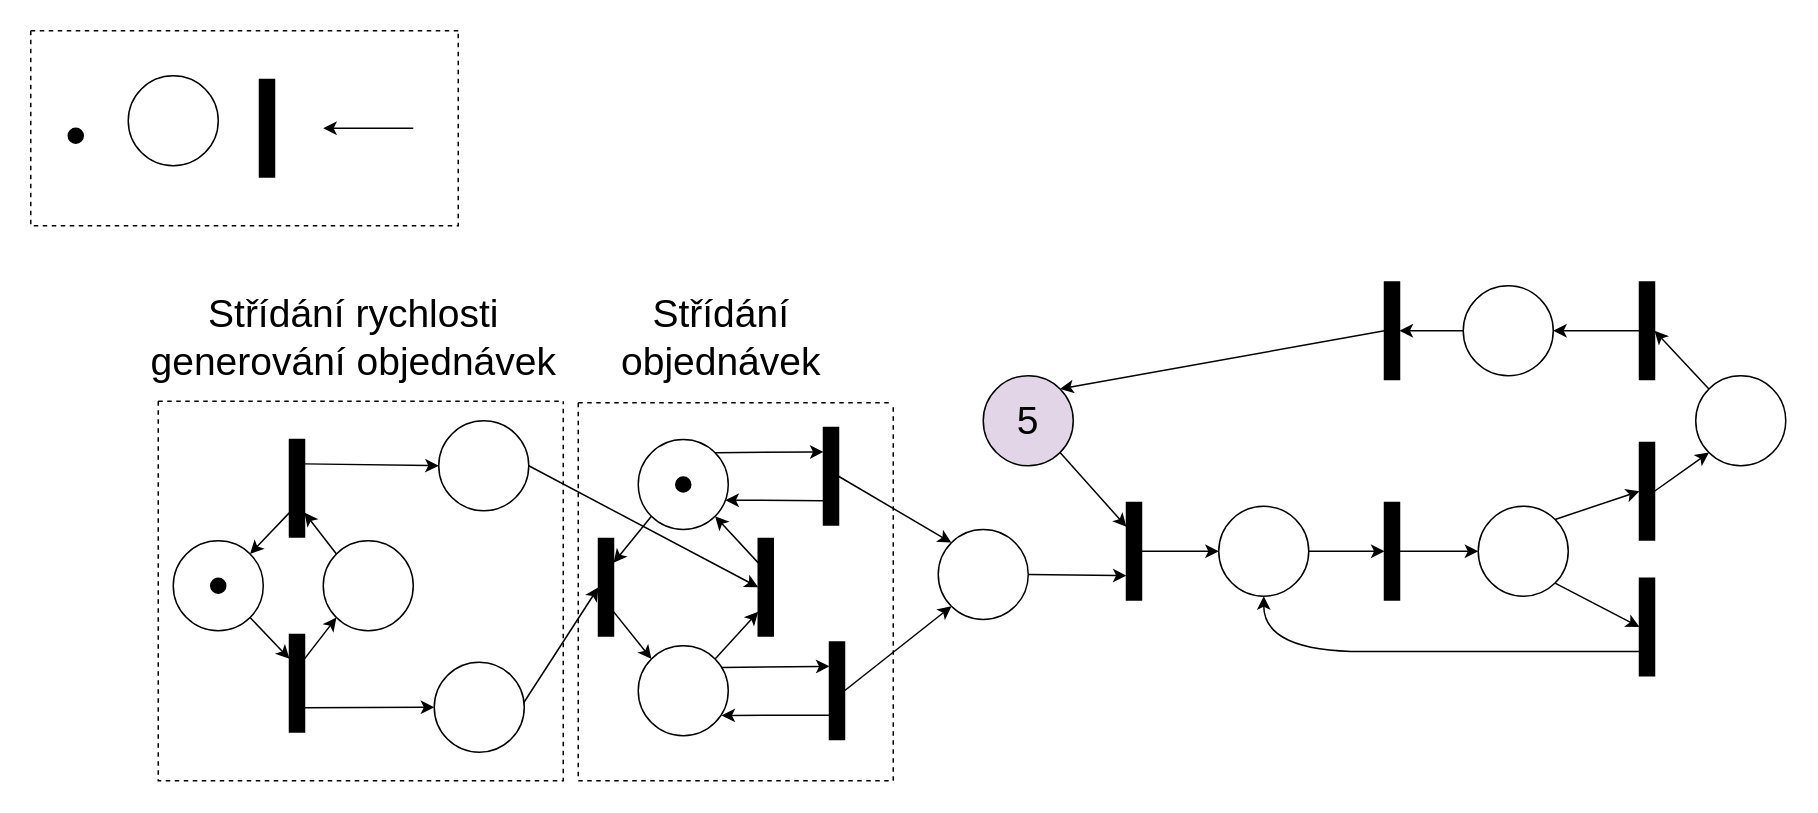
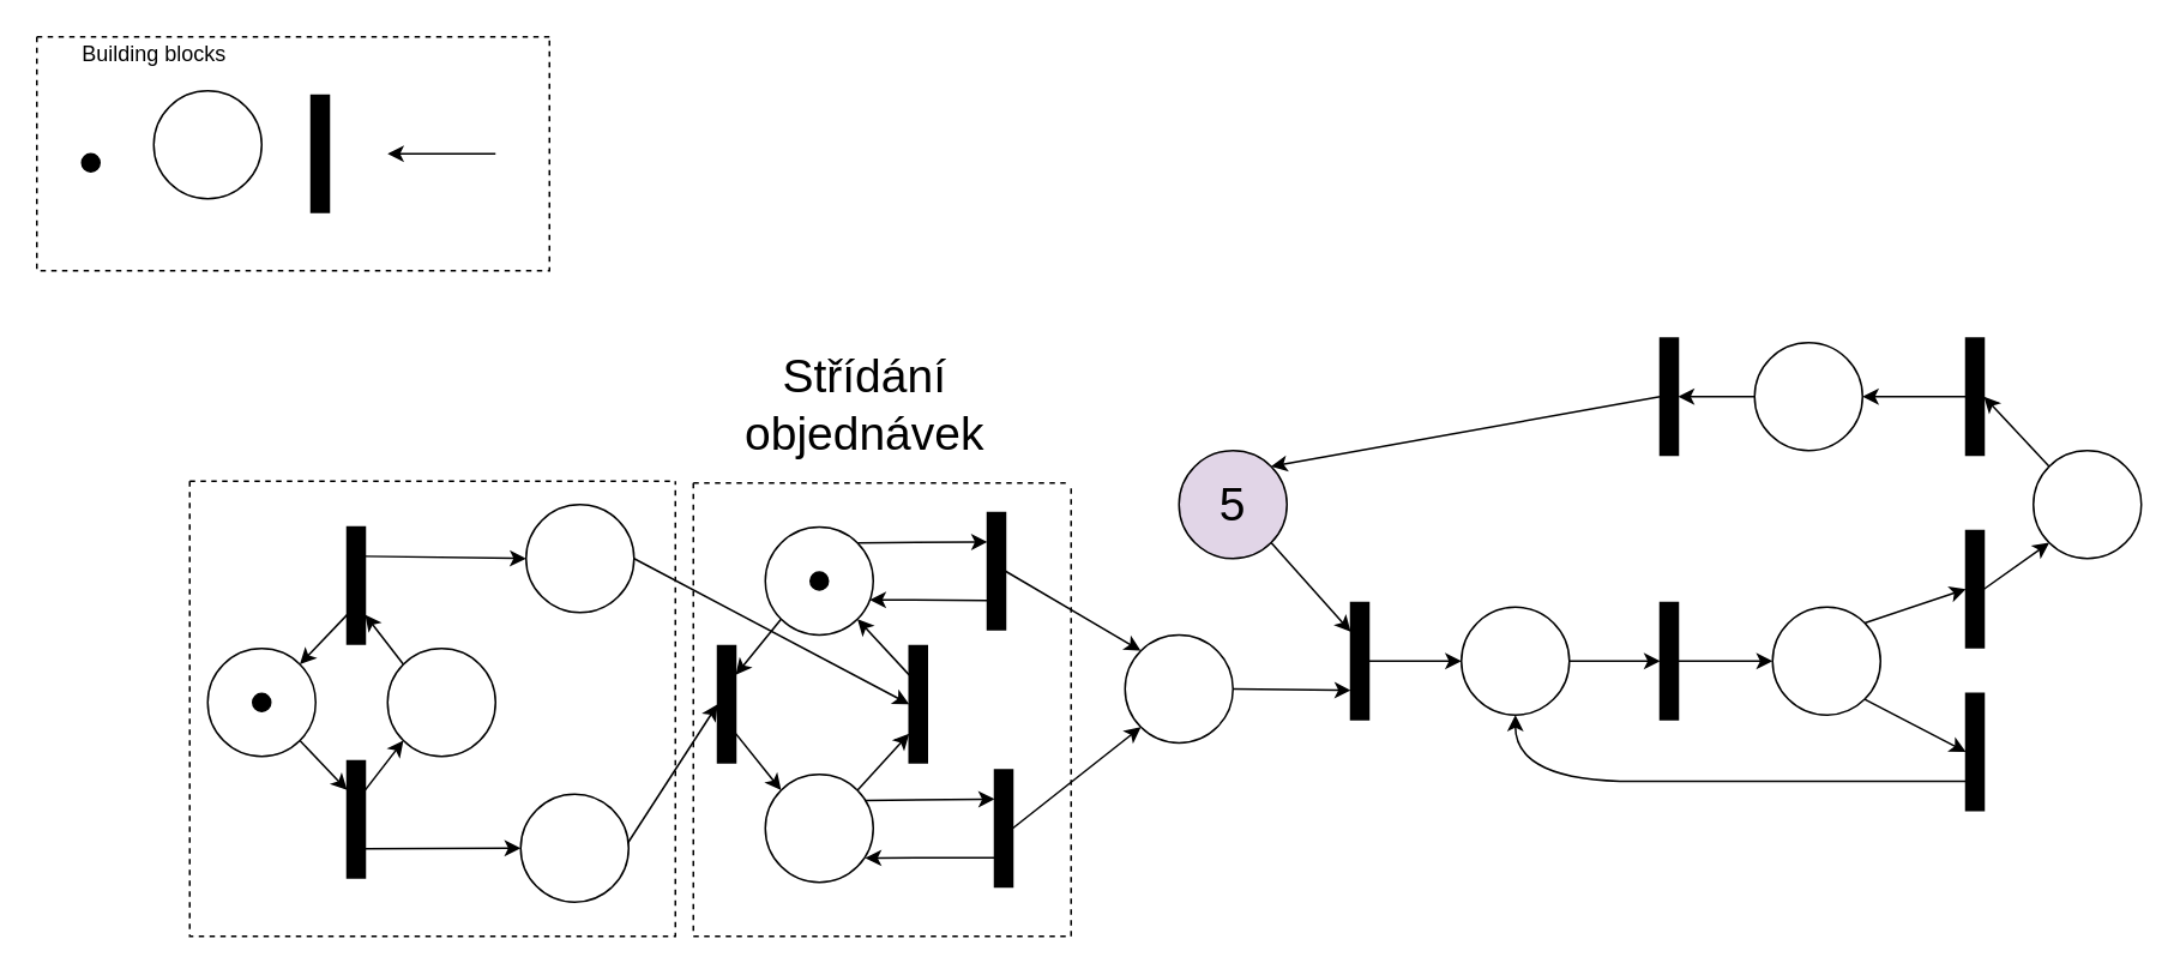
+ <mxCell id="6" value="Building blocks" style="text;html=1;align=center;verticalAlign=middle;resizable=0;points=[];autosize=1;strokeColor=none;fillColor=none;" parent="5" vertex="1"><mxGeometry x="15" width="100" height="20" as="geometry" /></mxCell>
- <mxCell id="69" value="&lt;div&gt;Střídání rychlosti&lt;/div&gt;&lt;div&gt;generování objednávek&lt;/div&gt;" style="text;html=1;align=center;verticalAlign=middle;resizable=0;points=[];autosize=1;strokeColor=none;fillColor=none;fontSize=26;" vertex="1" parent="1"><mxGeometry x="95" y="190" width="280" height="70" as="geometry" /></mxCell>
